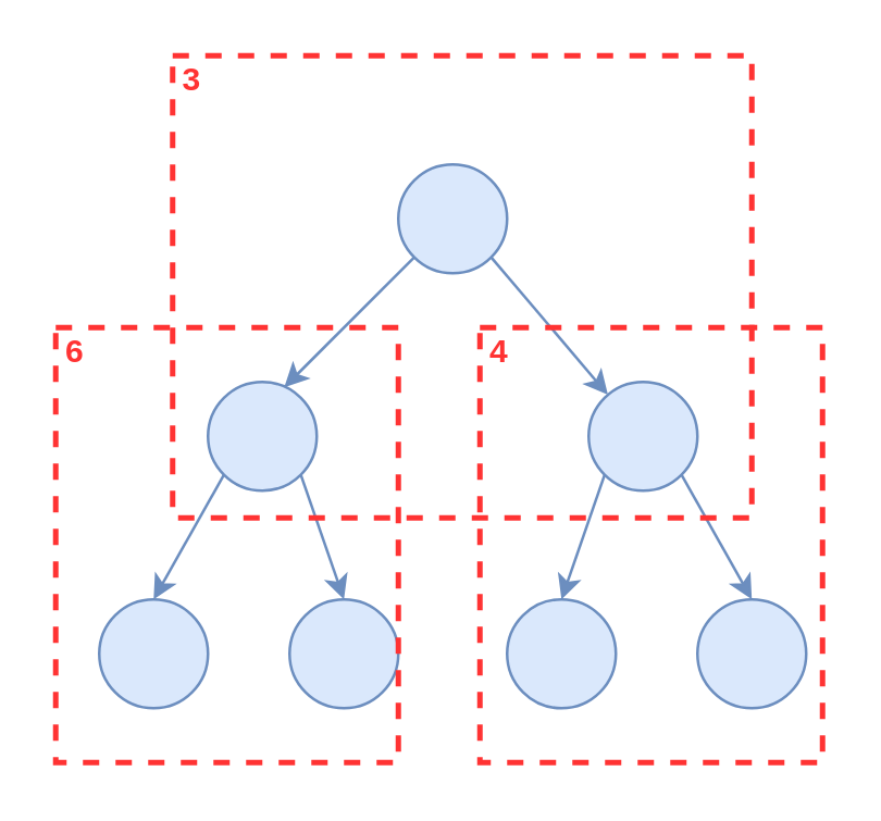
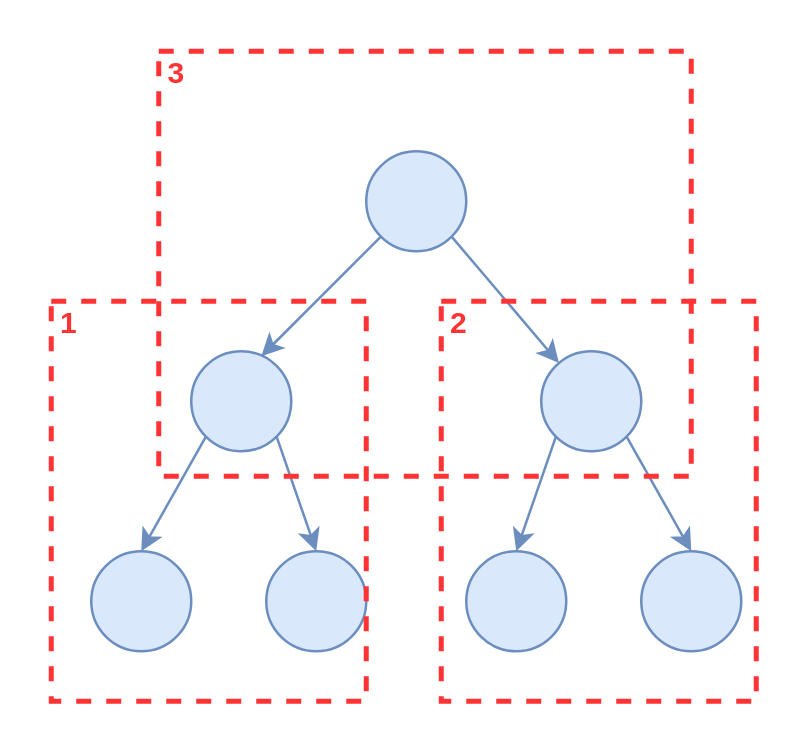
- <mxCell id="15" value="6" style="html=1;fontColor=#FF3333;fontStyle=1;align=left;verticalAlign=top;spacing=0;labelBorderColor=none;fillColor=none;dashed=1;strokeWidth=2;strokeColor=#FF3333;spacingLeft=4;spacingTop=-3;" vertex="1" parent="1"><mxGeometry x="20" y="120" width="126" height="160" as="geometry" /></mxCell>
+ <mxCell id="15" value="1" style="html=1;fontColor=#FF3333;fontStyle=1;align=left;verticalAlign=top;spacing=0;labelBorderColor=none;fillColor=none;dashed=1;strokeWidth=2;strokeColor=#FF3333;spacingLeft=4;spacingTop=-3;" vertex="1" parent="1"><mxGeometry x="20" y="120" width="126" height="160" as="geometry" /></mxCell>
- <mxCell id="16" value="4" style="html=1;fontColor=#FF3333;fontStyle=1;align=left;verticalAlign=top;spacing=0;labelBorderColor=none;fillColor=none;dashed=1;strokeWidth=2;strokeColor=#FF3333;spacingLeft=4;spacingTop=-3;" vertex="1" parent="1"><mxGeometry x="176" y="120" width="126" height="160" as="geometry" /></mxCell>
+ <mxCell id="16" value="2" style="html=1;fontColor=#FF3333;fontStyle=1;align=left;verticalAlign=top;spacing=0;labelBorderColor=none;fillColor=none;dashed=1;strokeWidth=2;strokeColor=#FF3333;spacingLeft=4;spacingTop=-3;" vertex="1" parent="1"><mxGeometry x="176" y="120" width="126" height="160" as="geometry" /></mxCell>
